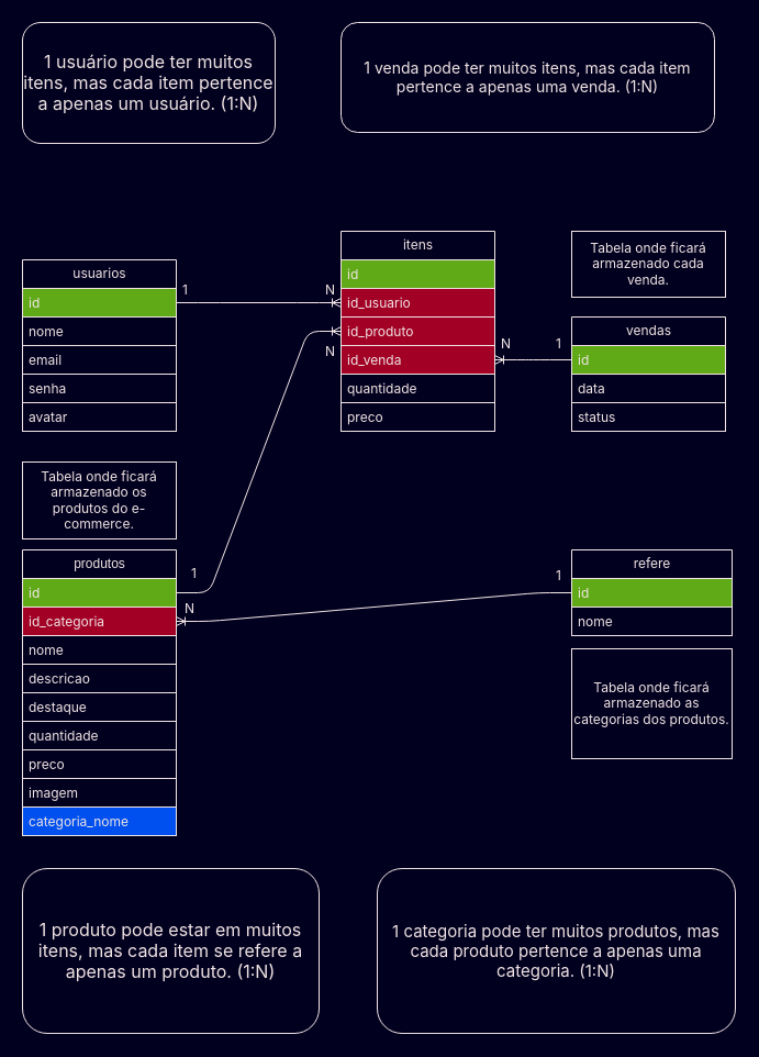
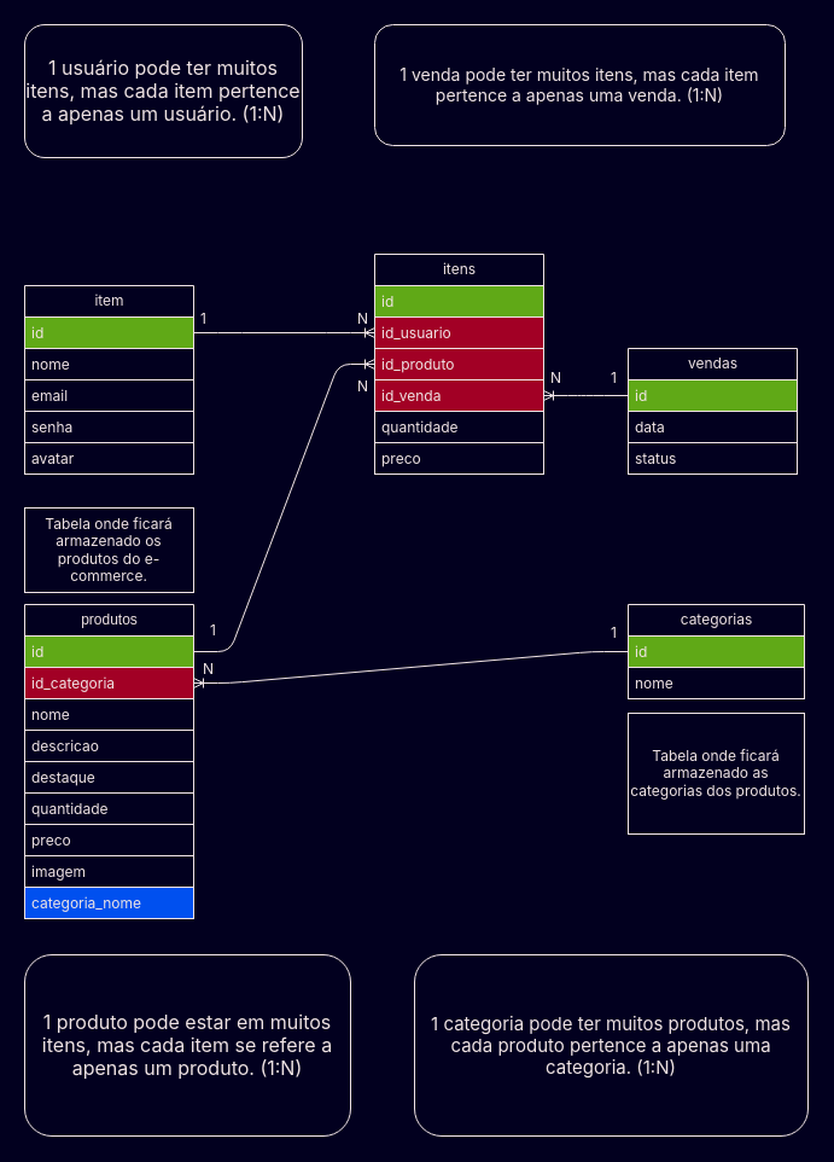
- <mxCell id="32" value="Tabela onde ficará armazenado cada venda." style="text;html=1;strokeColor=#F0E4E4;fillColor=none;align=center;verticalAlign=middle;whiteSpace=wrap;rounded=0;fontFamily=Inter;fontSource=https%3A%2F%2Ffonts.googleapis.com%2Fcss%3Ffamily%3DInter;fontColor=#F0E4E4;" parent="1" vertex="1"><mxGeometry x="520" y="210" width="140" height="60" as="geometry" /></mxCell>
- <mxCell id="2" value="usuarios" style="swimlane;fontStyle=0;childLayout=stackLayout;horizontal=1;startSize=26;fillColor=none;horizontalStack=0;resizeParent=1;resizeParentMax=0;resizeLast=0;collapsible=1;marginBottom=0;html=1;fontFamily=Inter;fontSource=https%3A%2F%2Ffonts.googleapis.com%2Fcss%3Ffamily%3DInter;fontColor=#F0E4E4;strokeColor=#F0E4E4;" parent="1" vertex="1"><mxGeometry x="20" y="236" width="140" height="156" as="geometry" /></mxCell>
+ <mxCell id="2" value="item" style="swimlane;fontStyle=0;childLayout=stackLayout;horizontal=1;startSize=26;fillColor=none;horizontalStack=0;resizeParent=1;resizeParentMax=0;resizeLast=0;collapsible=1;marginBottom=0;html=1;fontFamily=Inter;fontSource=https%3A%2F%2Ffonts.googleapis.com%2Fcss%3Ffamily%3DInter;fontColor=#F0E4E4;strokeColor=#F0E4E4;" parent="1" vertex="1"><mxGeometry x="20" y="236" width="140" height="156" as="geometry" /></mxCell>
- <mxCell id="8" value="refere" style="swimlane;fontStyle=0;childLayout=stackLayout;horizontal=1;startSize=26;fillColor=none;horizontalStack=0;resizeParent=1;resizeParentMax=0;resizeLast=0;collapsible=1;marginBottom=0;html=1;fontFamily=Inter;fontSource=https%3A%2F%2Ffonts.googleapis.com%2Fcss%3Ffamily%3DInter;fontColor=#F0E4E4;strokeColor=#F0E4E4;" parent="1" vertex="1"><mxGeometry x="520" y="500" width="146" height="78" as="geometry" /></mxCell>
+ <mxCell id="8" value="categorias" style="swimlane;fontStyle=0;childLayout=stackLayout;horizontal=1;startSize=26;fillColor=none;horizontalStack=0;resizeParent=1;resizeParentMax=0;resizeLast=0;collapsible=1;marginBottom=0;html=1;fontFamily=Inter;fontSource=https%3A%2F%2Ffonts.googleapis.com%2Fcss%3Ffamily%3DInter;fontColor=#F0E4E4;strokeColor=#F0E4E4;" parent="1" vertex="1"><mxGeometry x="520" y="500" width="146" height="78" as="geometry" /></mxCell>
